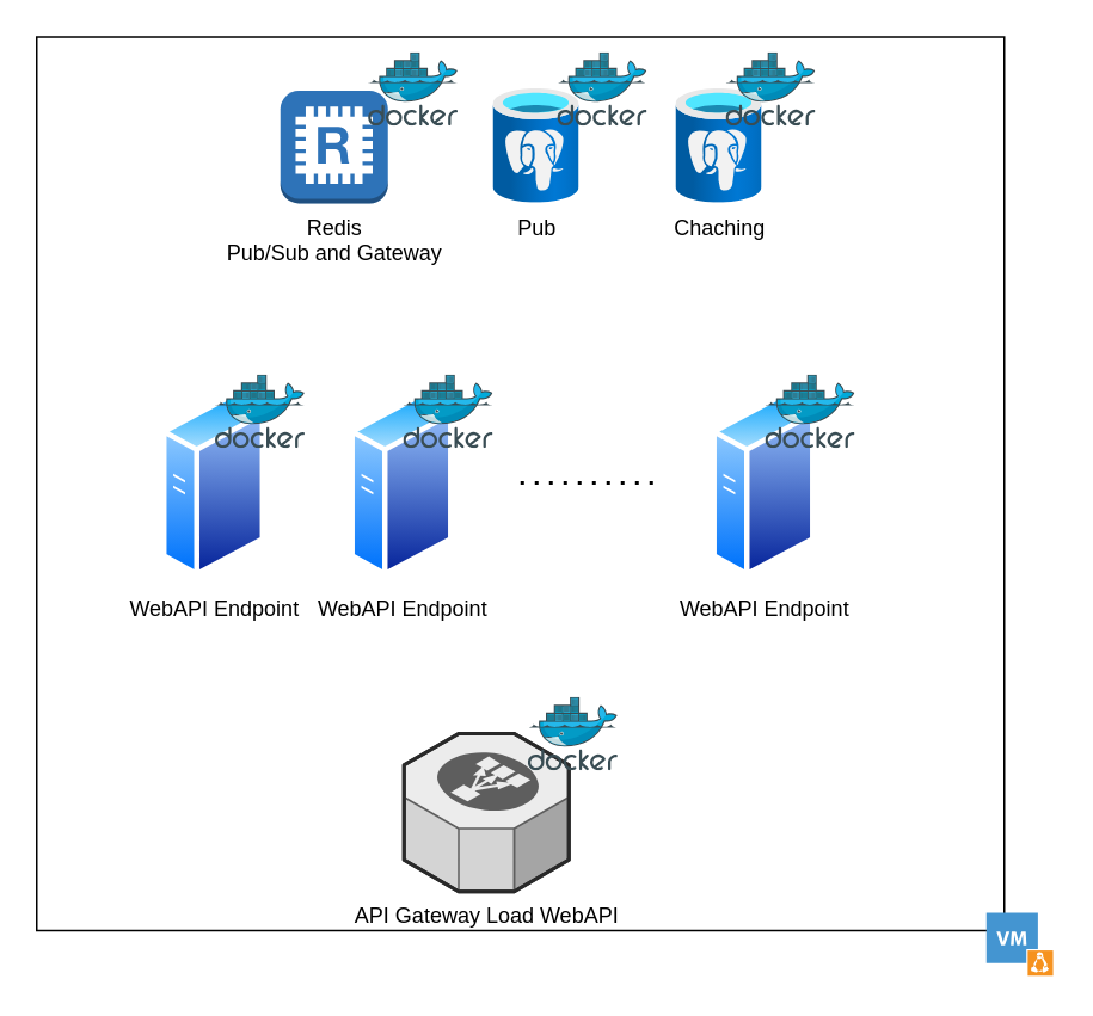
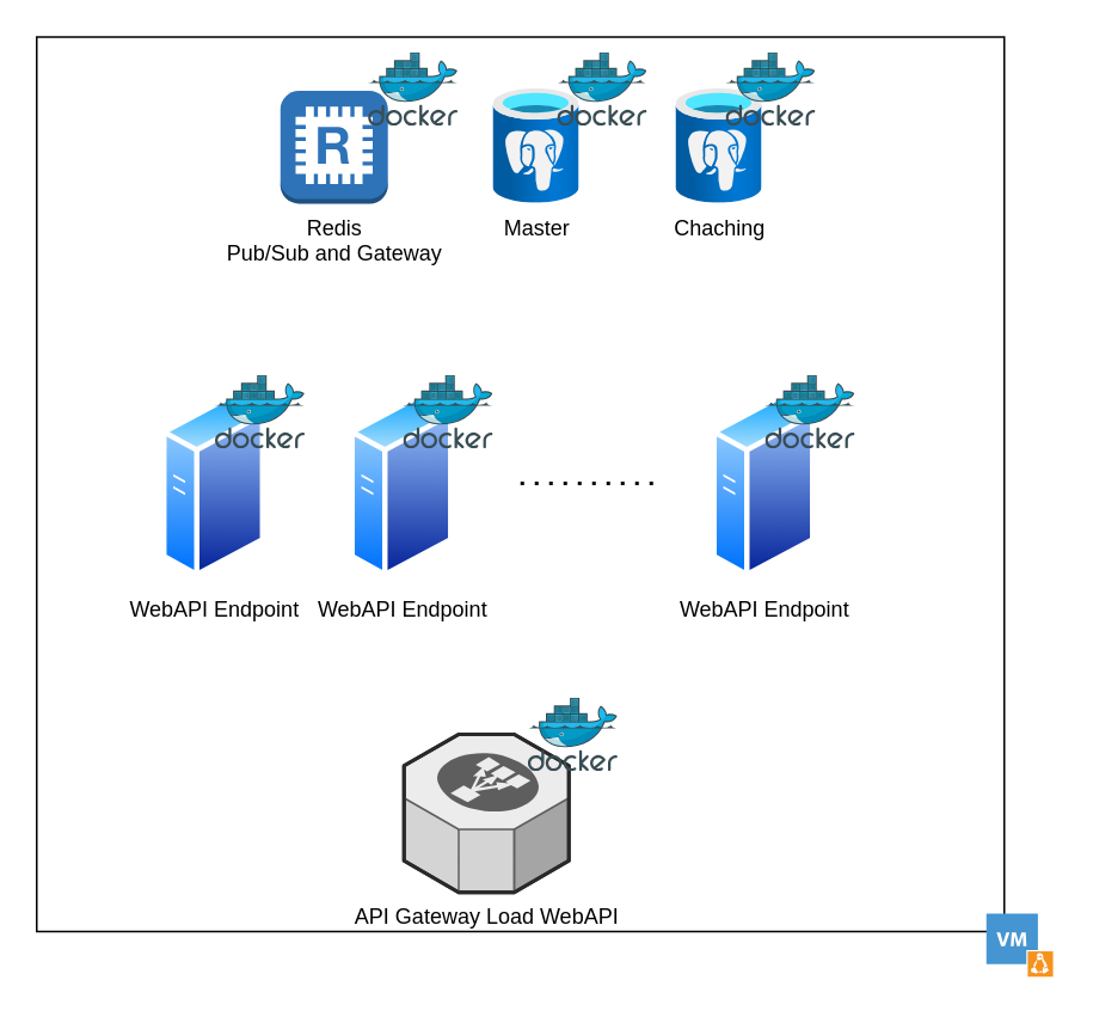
- <mxCell id="8" value="Pub" style="image;aspect=fixed;html=1;points=[];align=center;fontSize=12;image=img/lib/azure2/databases/Azure_Database_PostgreSQL_Server.svg;" parent="1" vertex="1"><mxGeometry x="275" y="49" width="48" height="64" as="geometry" /></mxCell>
+ <mxCell id="8" value="Master" style="image;aspect=fixed;html=1;points=[];align=center;fontSize=12;image=img/lib/azure2/databases/Azure_Database_PostgreSQL_Server.svg;" parent="1" vertex="1"><mxGeometry x="275" y="49" width="48" height="64" as="geometry" /></mxCell>
